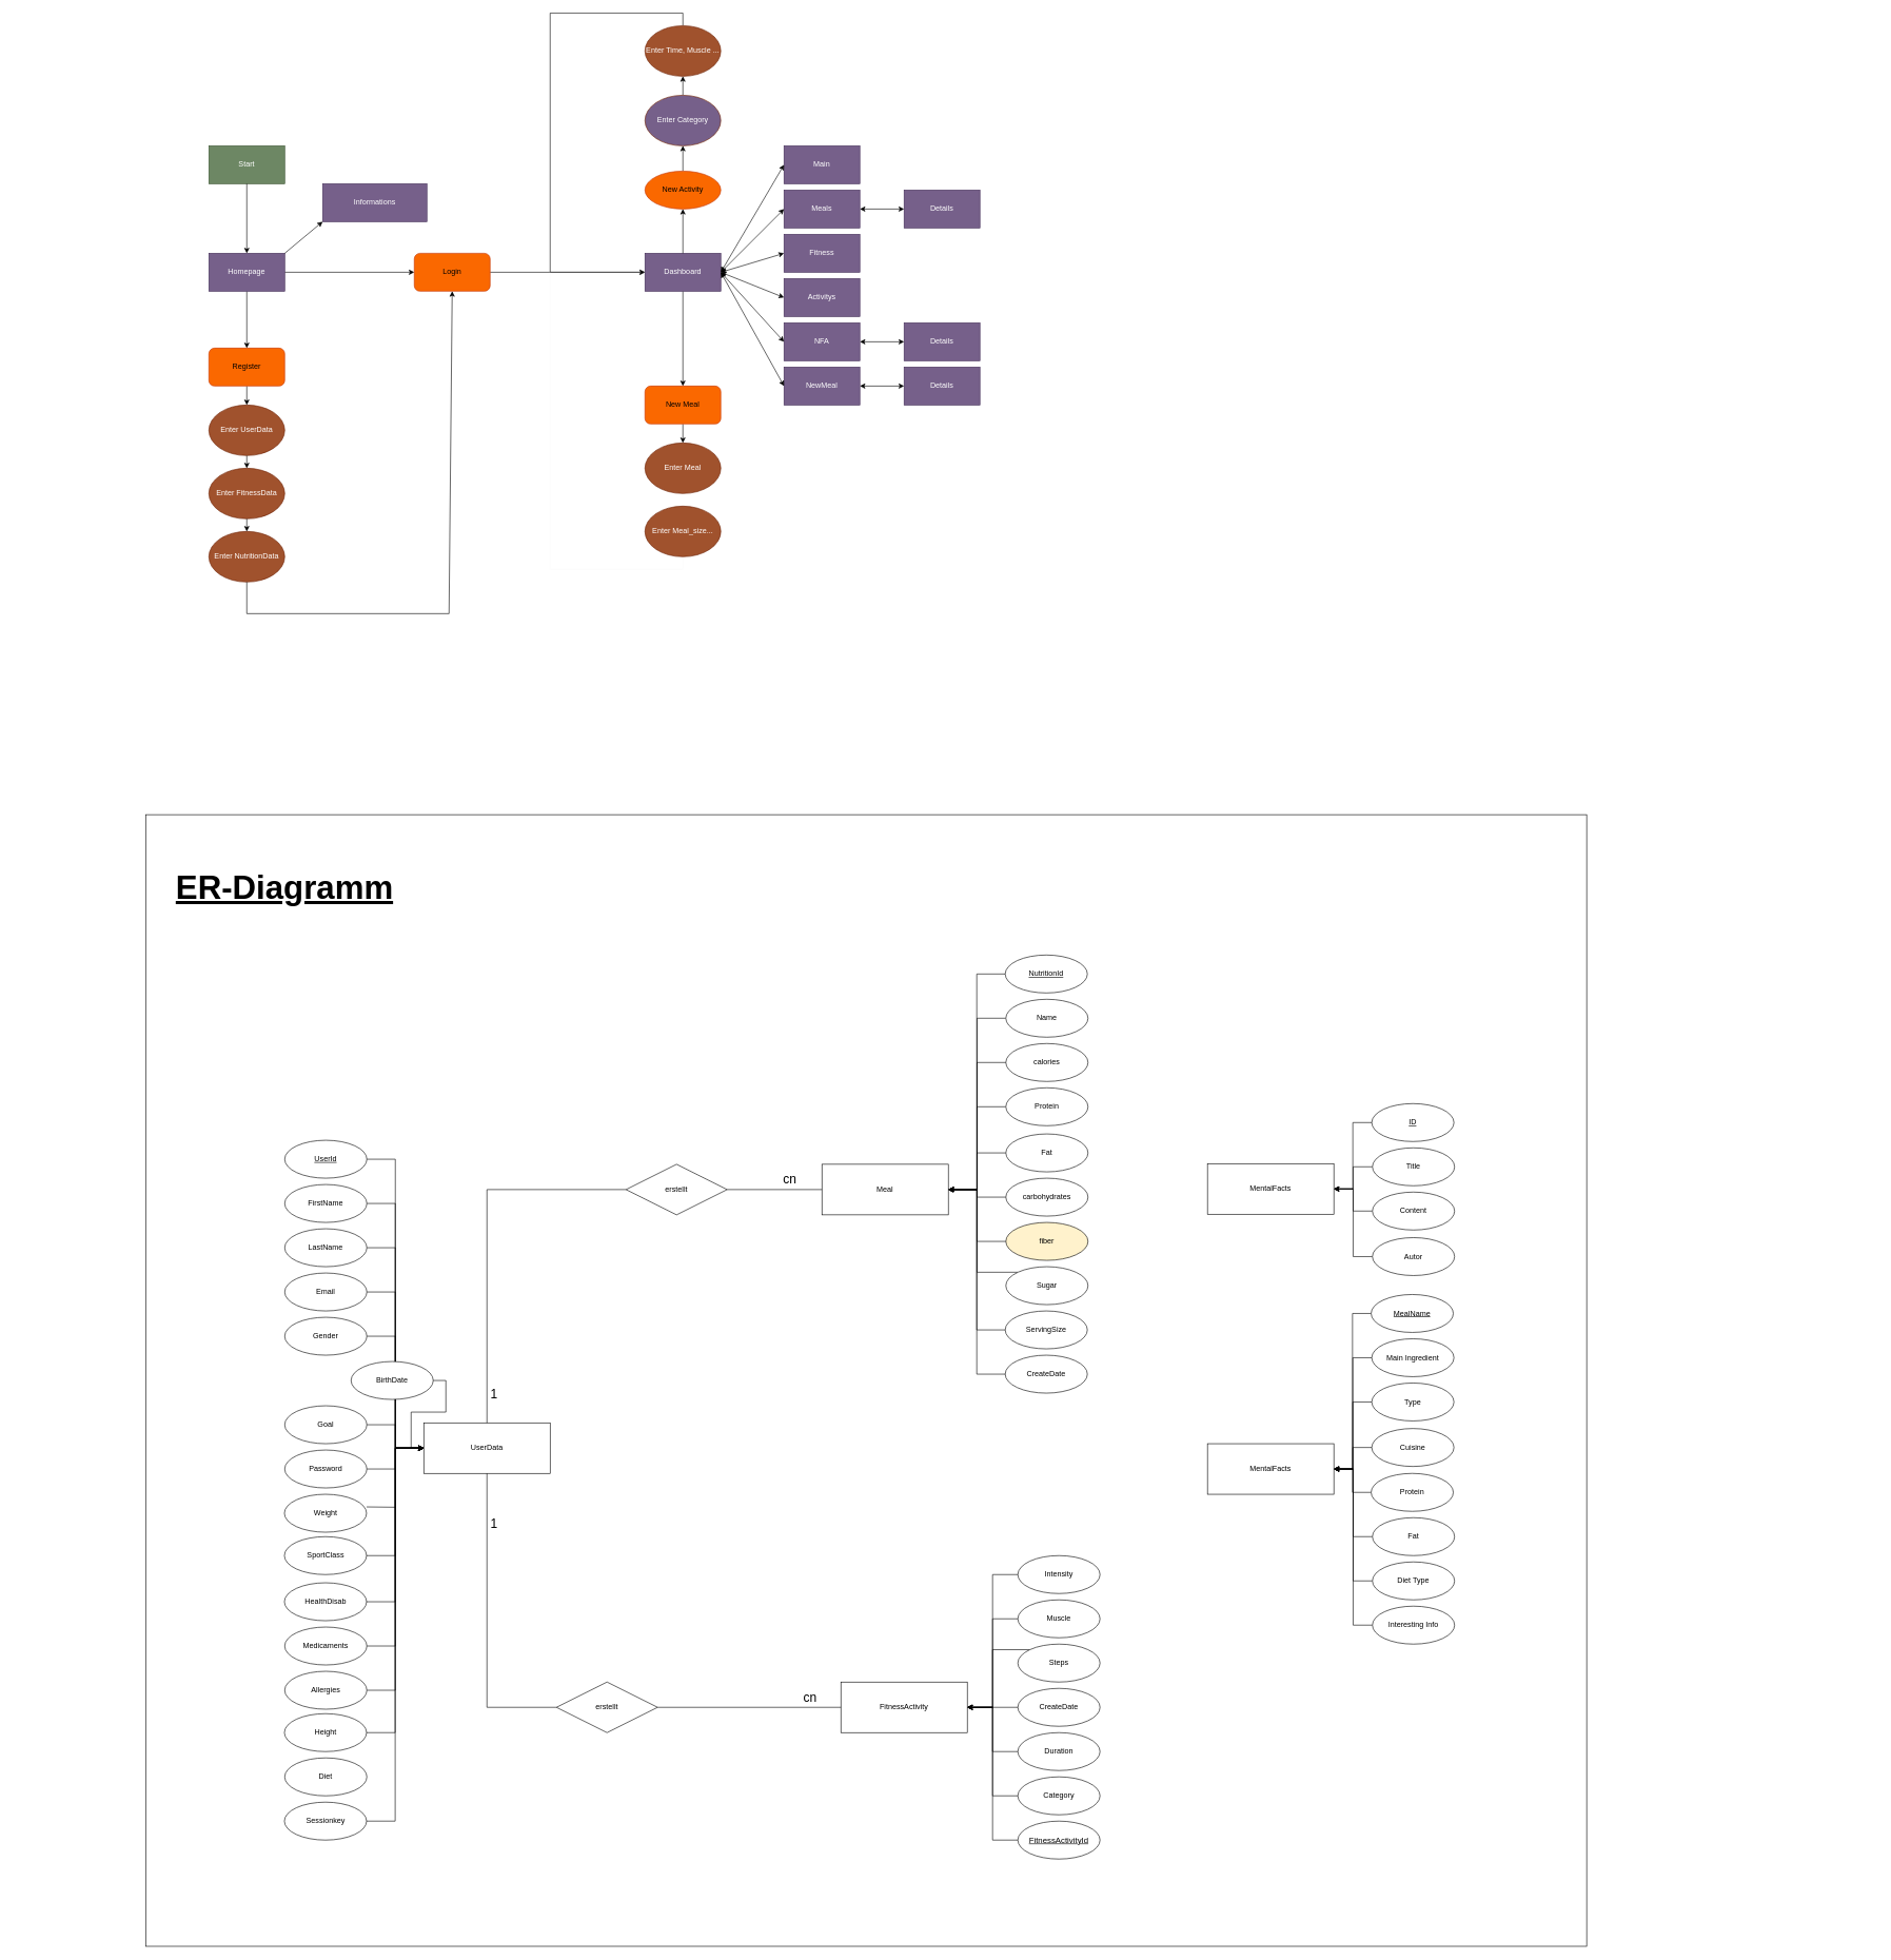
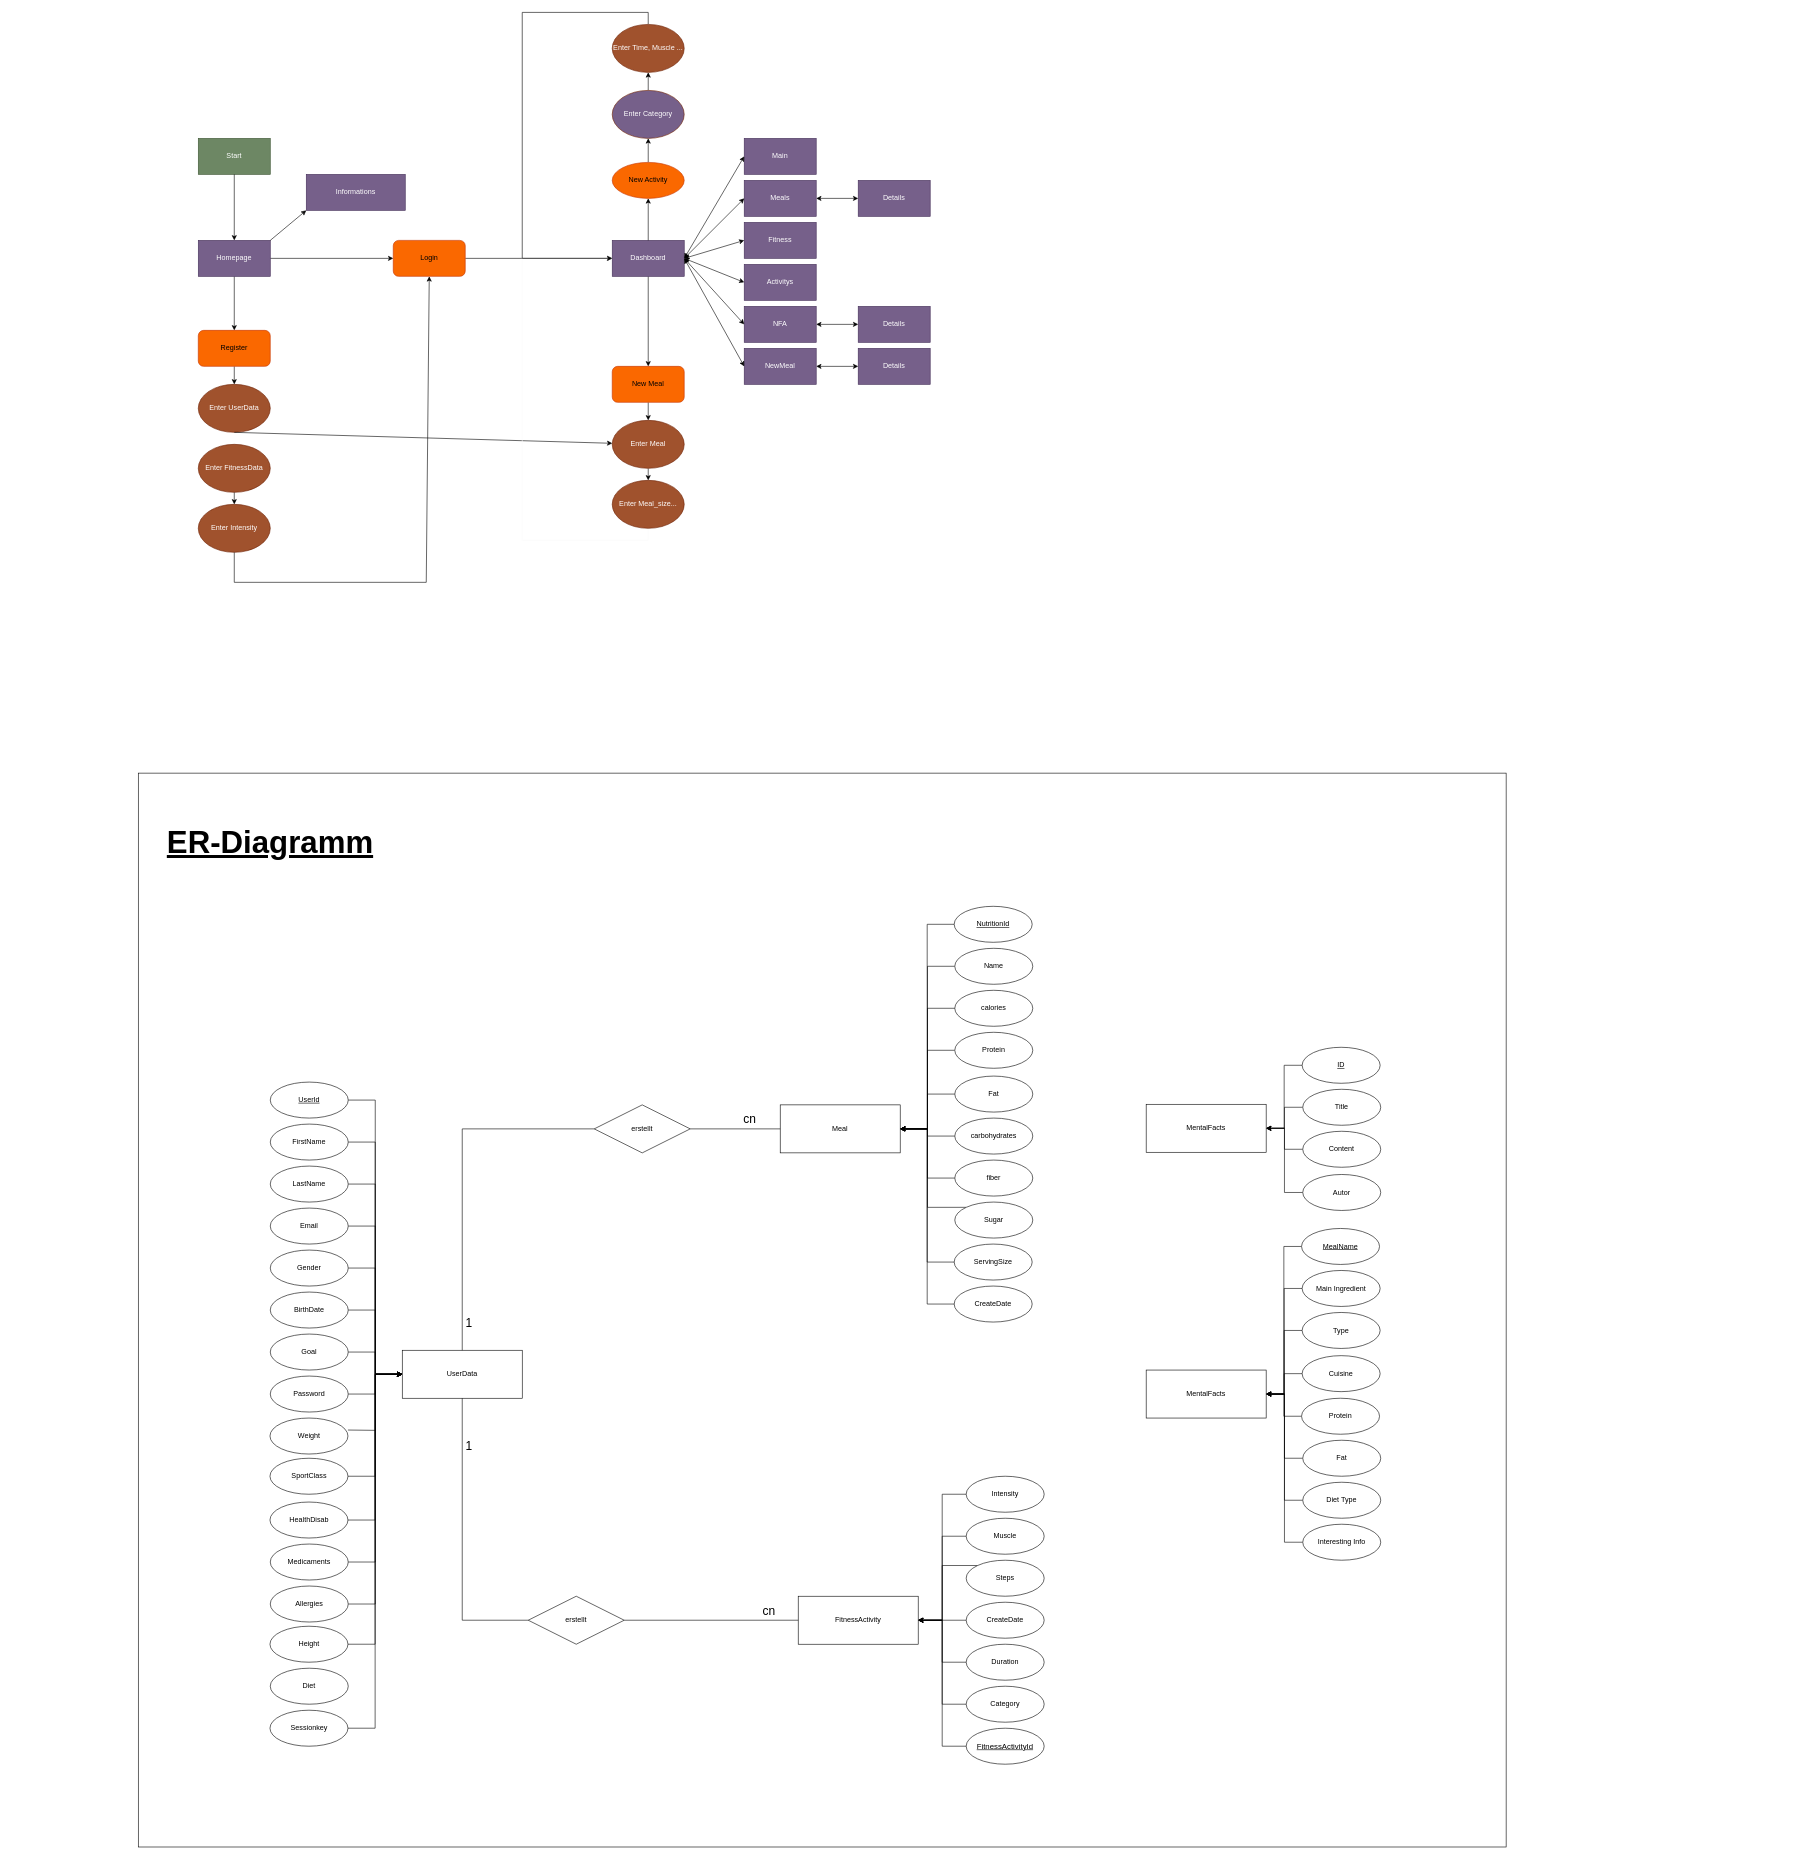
- <mxCell id="53" value="" style="endArrow=classic;html=1;rounded=0;entryX=0.5;entryY=0;entryDx=0;entryDy=0;exitX=0.5;exitY=1;exitDx=0;exitDy=0;" parent="1" source="49" target="50" edge="1"><mxGeometry width="50" height="50" relative="1" as="geometry"><mxPoint x="500" y="660" as="sourcePoint" /><mxPoint x="500" y="810" as="targetPoint" /></mxGeometry></mxCell>
+ <mxCell id="53" value="" style="endArrow=classic;html=1;rounded=0;exitX=0.5;exitY=1;exitDx=0;exitDy=0;" parent="1" source="49" target="75" edge="1"><mxGeometry width="50" height="50" relative="1" as="geometry"><mxPoint x="500" y="660" as="sourcePoint" /><mxPoint x="500" y="810" as="targetPoint" /></mxGeometry></mxCell>
+ <mxCell id="74" style="edgeStyle=orthogonalEdgeStyle;rounded=0;orthogonalLoop=1;jettySize=auto;html=1;exitX=0.5;exitY=1;exitDx=0;exitDy=0;entryX=0.5;entryY=0;entryDx=0;entryDy=0;" parent="1" source="75" target="77" edge="1"><mxGeometry relative="1" as="geometry" /></mxCell>
- <mxCell id="51" value="Enter NutritionData" style="ellipse;whiteSpace=wrap;html=1;fillColor=#a0522d;strokeColor=#6D1F00;fontColor=#ffffff;" parent="1" vertex="1"><mxGeometry x="330" y="840" width="120" height="80" as="geometry" /></mxCell>
+ <mxCell id="51" value="Enter Intensity" style="ellipse;whiteSpace=wrap;html=1;fillColor=#a0522d;strokeColor=#6D1F00;fontColor=#ffffff;" parent="1" vertex="1"><mxGeometry x="330" y="840" width="120" height="80" as="geometry" /></mxCell>
- <mxCell id="41" value="fiber" style="ellipse;whiteSpace=wrap;html=1;fillColor=#fff2cc;" parent="1" vertex="1"><mxGeometry x="1591" y="1933" width="130" height="60" as="geometry" /></mxCell>
+ <mxCell id="41" value="fiber" style="ellipse;whiteSpace=wrap;html=1;" parent="1" vertex="1"><mxGeometry x="1591" y="1933" width="130" height="60" as="geometry" /></mxCell>
- <mxCell id="17" value="BirthDate" style="ellipse;whiteSpace=wrap;html=1;" parent="1" vertex="1"><mxGeometry x="555" y="2153" width="130" height="60" as="geometry" /></mxCell>
+ <mxCell id="17" value="BirthDate" style="ellipse;whiteSpace=wrap;html=1;" parent="1" vertex="1"><mxGeometry x="450" y="2153" width="130" height="60" as="geometry" /></mxCell>
